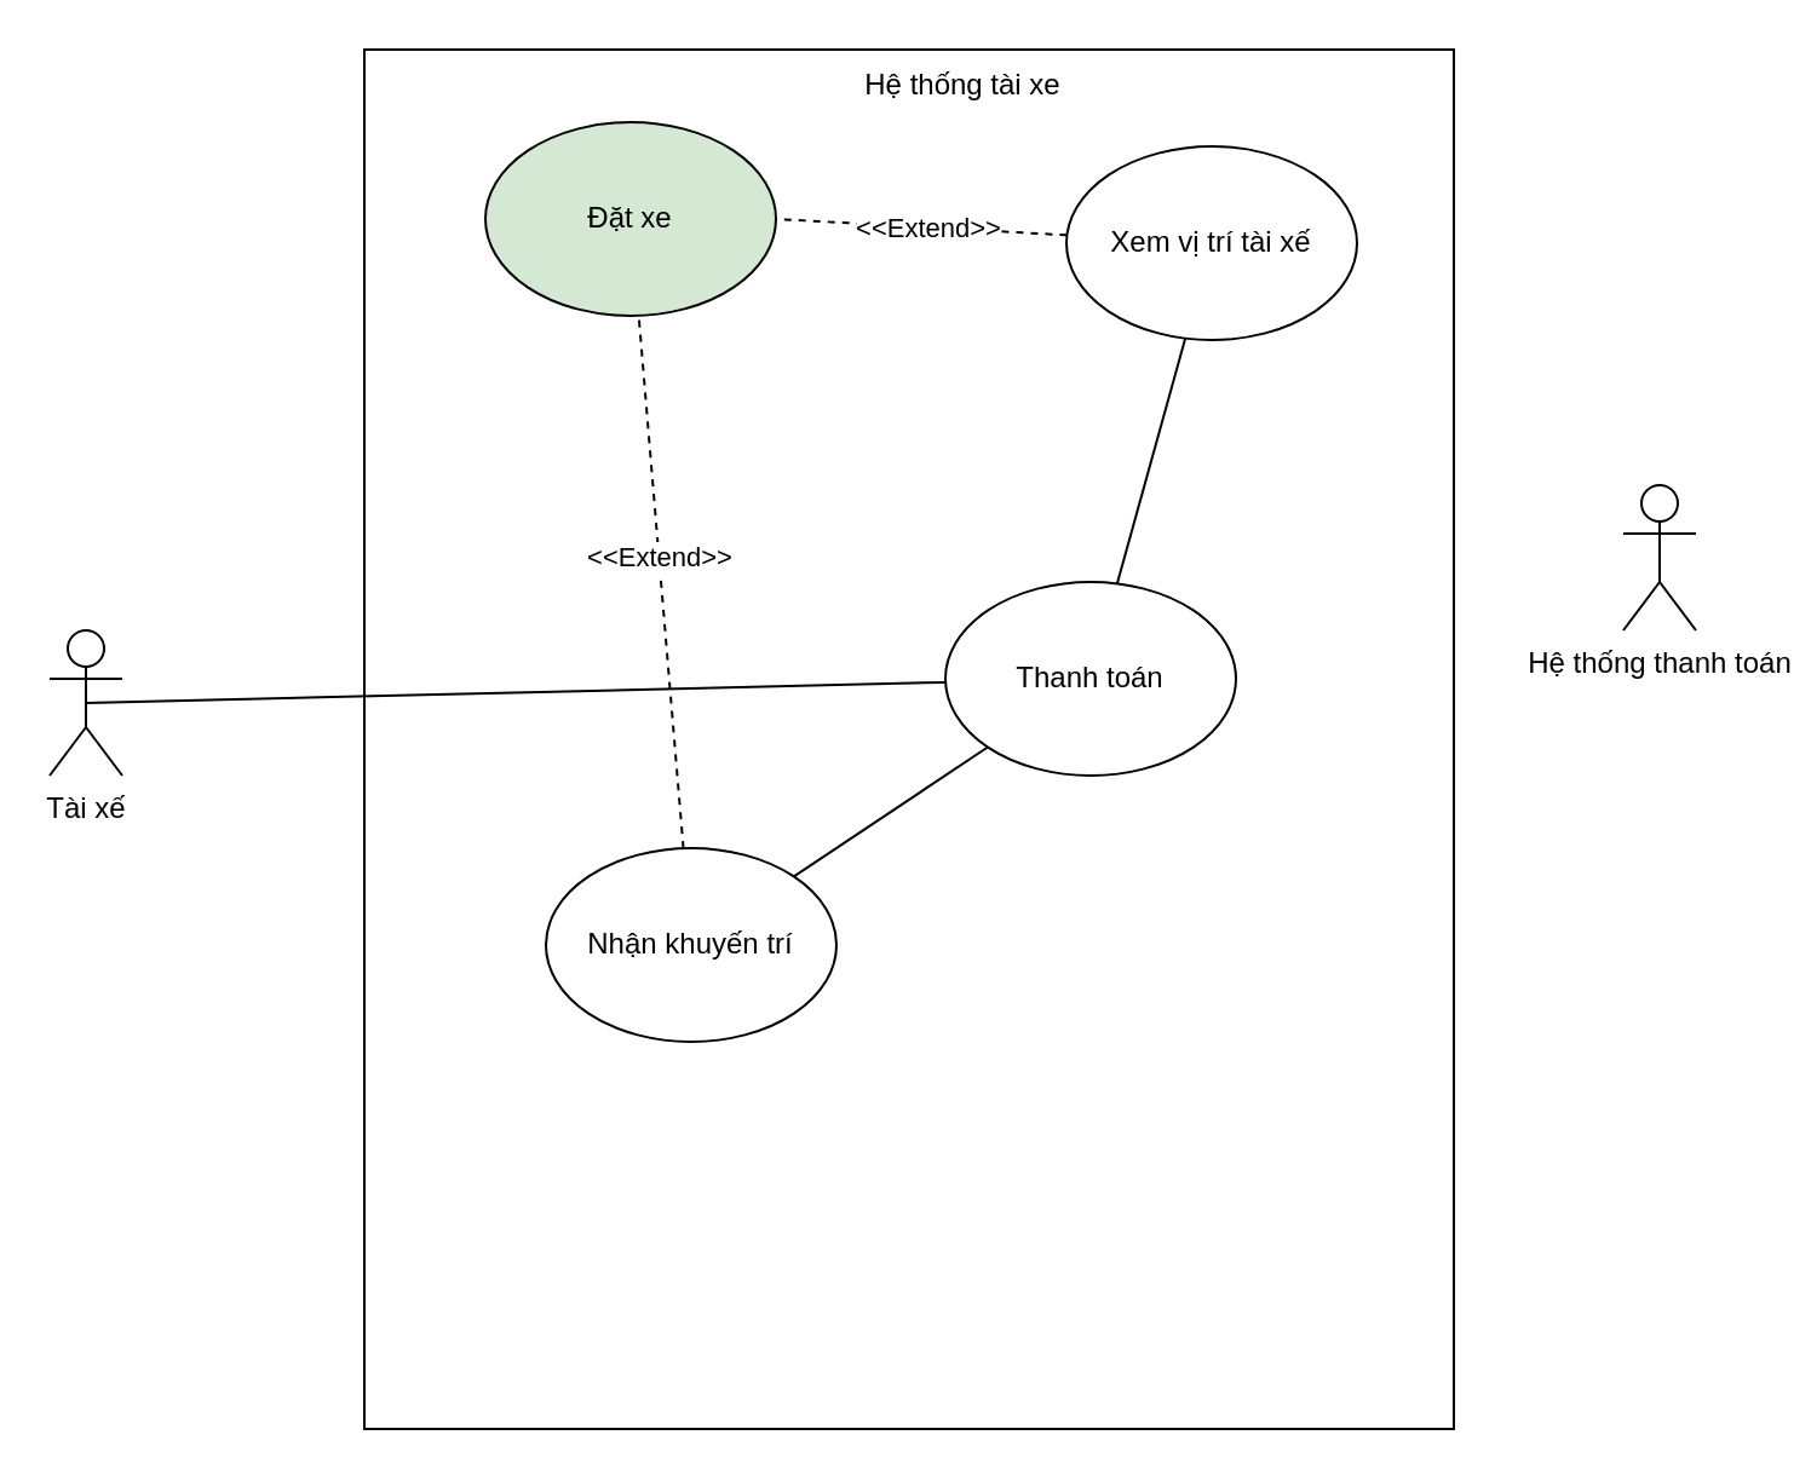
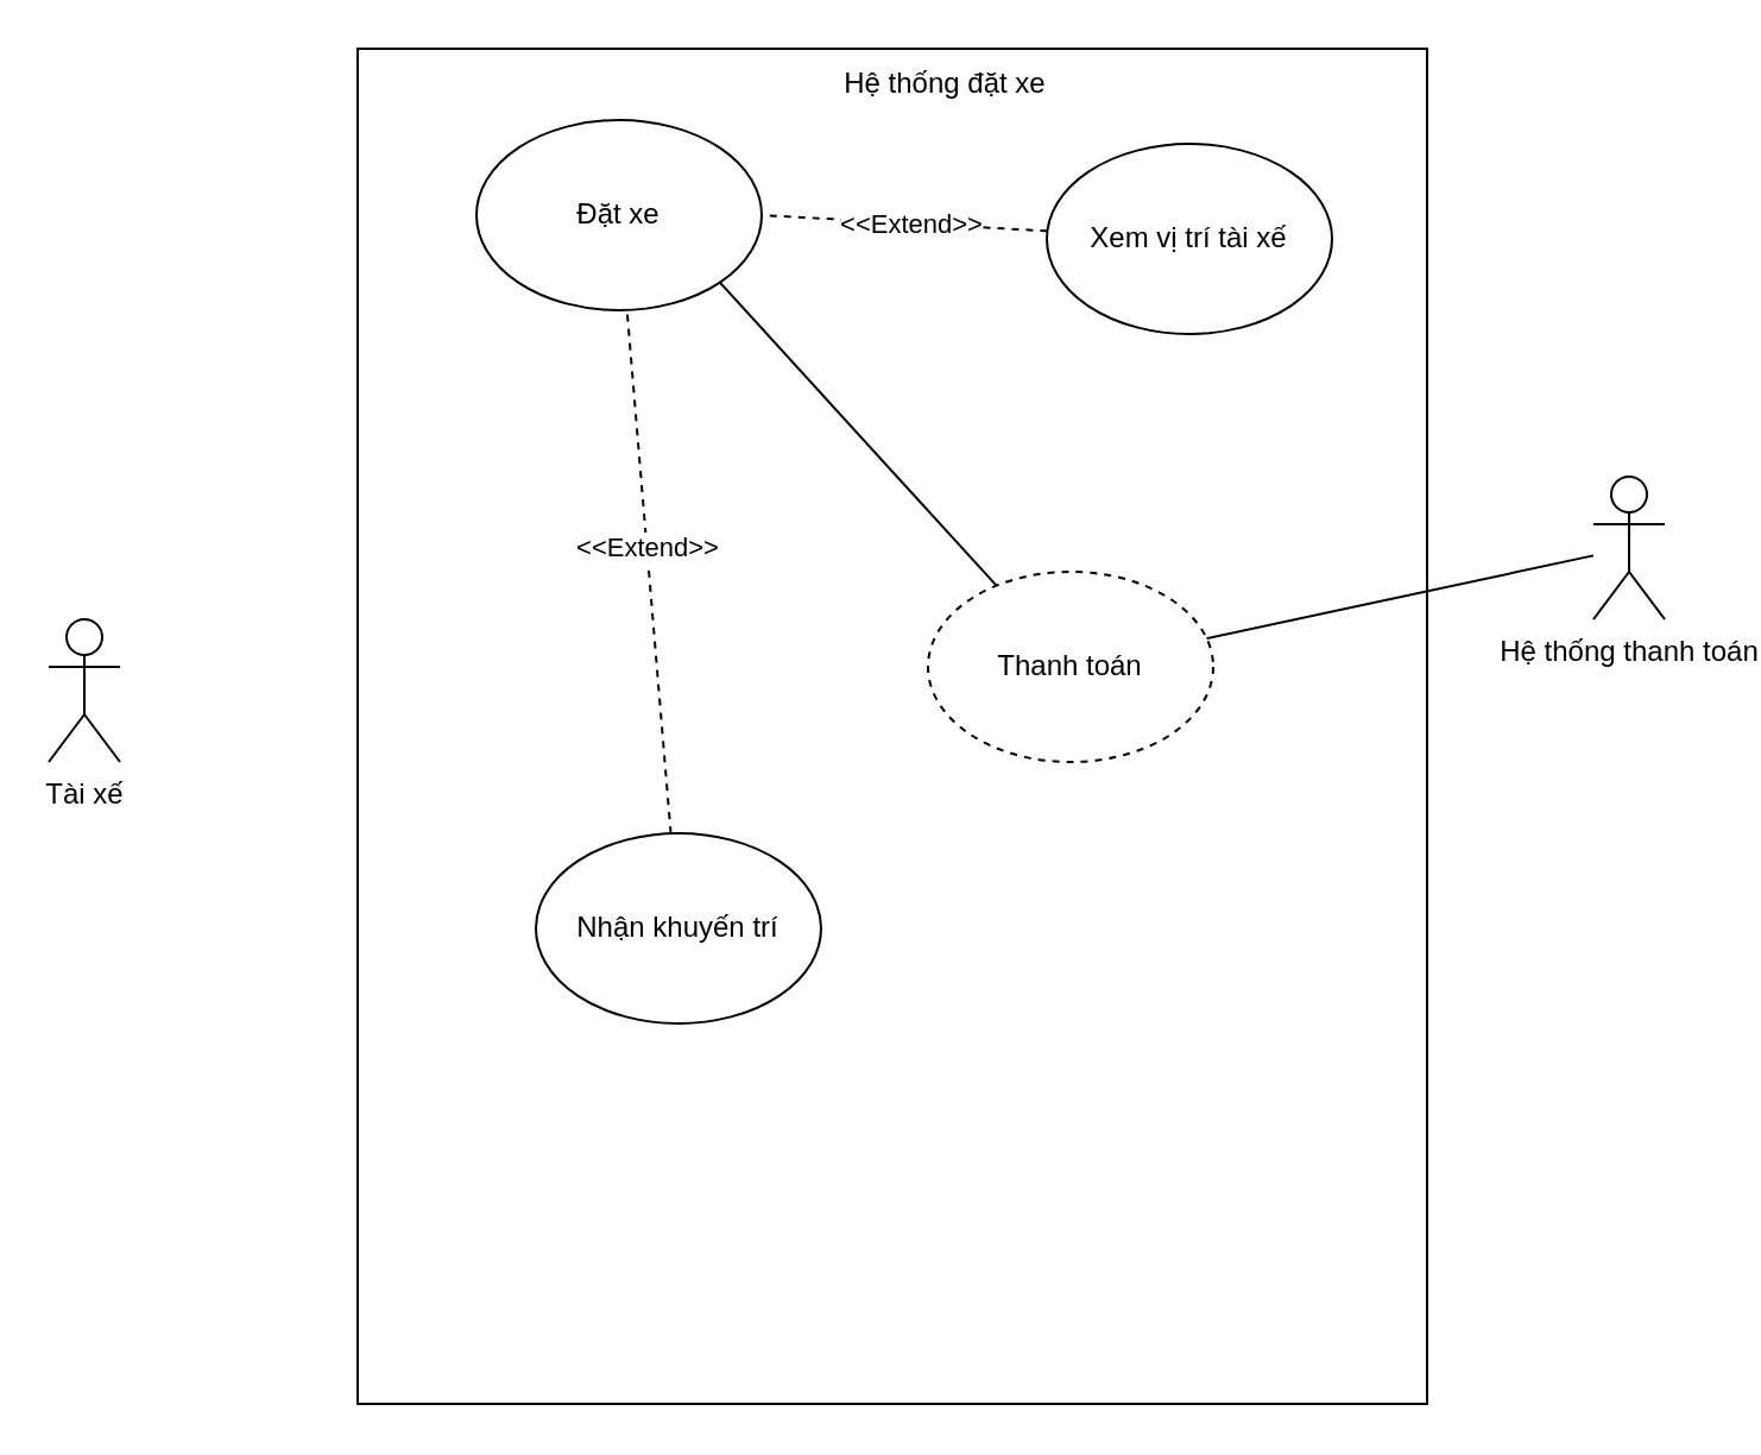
- <mxCell id="10" value="Hệ thống tài xe" style="text;html=1;align=center;verticalAlign=middle;whiteSpace=wrap;rounded=0;" parent="1" vertex="1"><mxGeometry x="345" y="20" width="105" height="30" as="geometry" /></mxCell>
+ <mxCell id="10" value="Hệ thống đặt xe" style="text;html=1;align=center;verticalAlign=middle;whiteSpace=wrap;rounded=0;" parent="1" vertex="1"><mxGeometry x="345" y="20" width="105" height="30" as="geometry" /></mxCell>
- <mxCell id="5" value="Đặt xe" style="ellipse;whiteSpace=wrap;html=1;fillColor=#d5e8d4;" parent="1" vertex="1"><mxGeometry x="200" y="50" width="120" height="80" as="geometry" /></mxCell>
+ <mxCell id="5" value="Đặt xe" style="ellipse;whiteSpace=wrap;html=1;" parent="1" vertex="1"><mxGeometry x="200" y="50" width="120" height="80" as="geometry" /></mxCell>
- <mxCell id="9" value="" style="endArrow=none;html=1;" parent="1" source="6" target="4" edge="1"><mxGeometry width="50" height="50" relative="1" as="geometry" /></mxCell>
+ <mxCell id="9" value="" style="endArrow=none;html=1;" parent="1" source="6" target="8" edge="1"><mxGeometry width="50" height="50" relative="1" as="geometry" /></mxCell>
- <mxCell id="6" value="Thanh toán" style="ellipse;whiteSpace=wrap;html=1;" parent="1" vertex="1"><mxGeometry x="390" y="240" width="120" height="80" as="geometry" /></mxCell>
+ <mxCell id="6" value="Thanh toán" style="ellipse;whiteSpace=wrap;html=1;dashed=1;" parent="1" vertex="1"><mxGeometry x="390" y="240" width="120" height="80" as="geometry" /></mxCell>
- <mxCell id="11" value="" style="endArrow=none;html=1;rounded=0;entryX=0.5;entryY=0.5;entryDx=0;entryDy=0;entryPerimeter=0;" parent="1" source="6" target="2" edge="1"><mxGeometry width="50" height="50" relative="1" as="geometry"><mxPoint x="380" y="380" as="sourcePoint" /><mxPoint x="430" y="330" as="targetPoint" /></mxGeometry></mxCell>
- <mxCell id="16" value="" style="endArrow=none;html=1;rounded=0;" parent="1" source="6" target="7" edge="1"><mxGeometry width="50" height="50" relative="1" as="geometry"><mxPoint x="380" y="380" as="sourcePoint" /><mxPoint x="430" y="330" as="targetPoint" /></mxGeometry></mxCell>
+ <mxCell id="16" value="" style="endArrow=none;html=1;rounded=0;entryX=1;entryY=1;entryDx=0;entryDy=0;" parent="1" source="6" target="5" edge="1"><mxGeometry width="50" height="50" relative="1" as="geometry"><mxPoint x="380" y="380" as="sourcePoint" /><mxPoint x="430" y="330" as="targetPoint" /></mxGeometry></mxCell>
